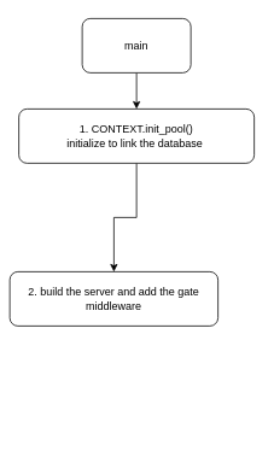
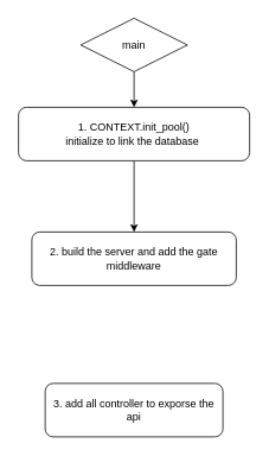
- <mxCell id="3" value="main" style="rounded=1;whiteSpace=wrap;html=1;" vertex="1" parent="1"><mxGeometry x="90" y="20" width="120" height="60" as="geometry" /></mxCell>
+ <mxCell id="3" value="main" style="rhombus;whiteSpace=wrap;html=1;" vertex="1" parent="1"><mxGeometry x="90" y="20" width="120" height="60" as="geometry" /></mxCell>
- <mxCell id="6" value="2. build the server and add the gate middleware" style="whiteSpace=wrap;html=1;rounded=1;" vertex="1" parent="1"><mxGeometry x="10" y="300" width="230" height="60" as="geometry" /></mxCell>
+ <mxCell id="6" value="2. build the server and add the gate middleware" style="whiteSpace=wrap;html=1;rounded=1;" vertex="1" parent="1"><mxGeometry x="35" y="260" width="230" height="60" as="geometry" /></mxCell>
+ <mxCell id="7" value="3. add all controller to exporse the api" style="whiteSpace=wrap;html=1;rounded=1;" vertex="1" parent="1"><mxGeometry x="50" y="430" width="200" height="60" as="geometry" /></mxCell>
